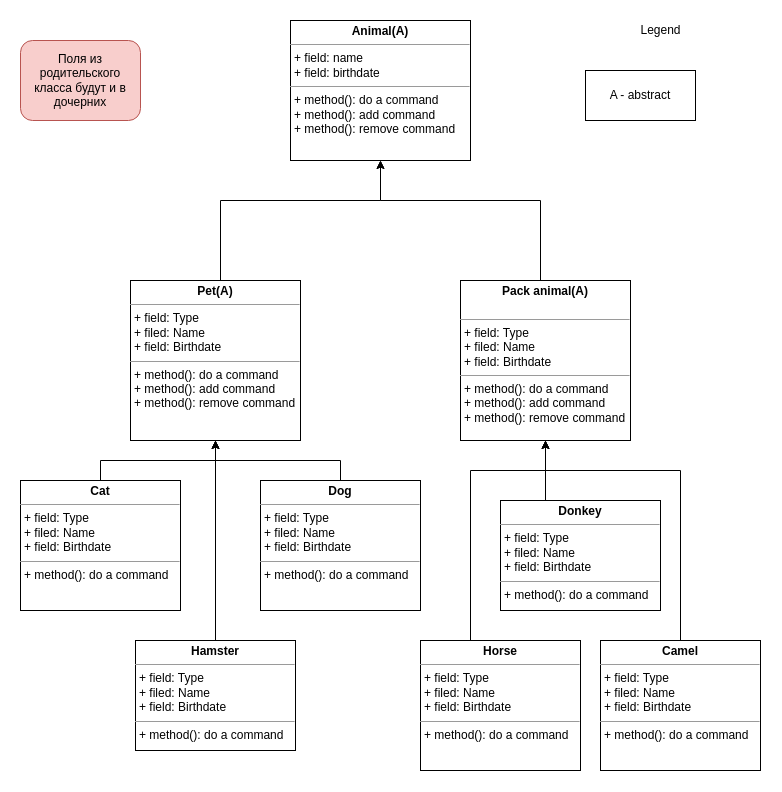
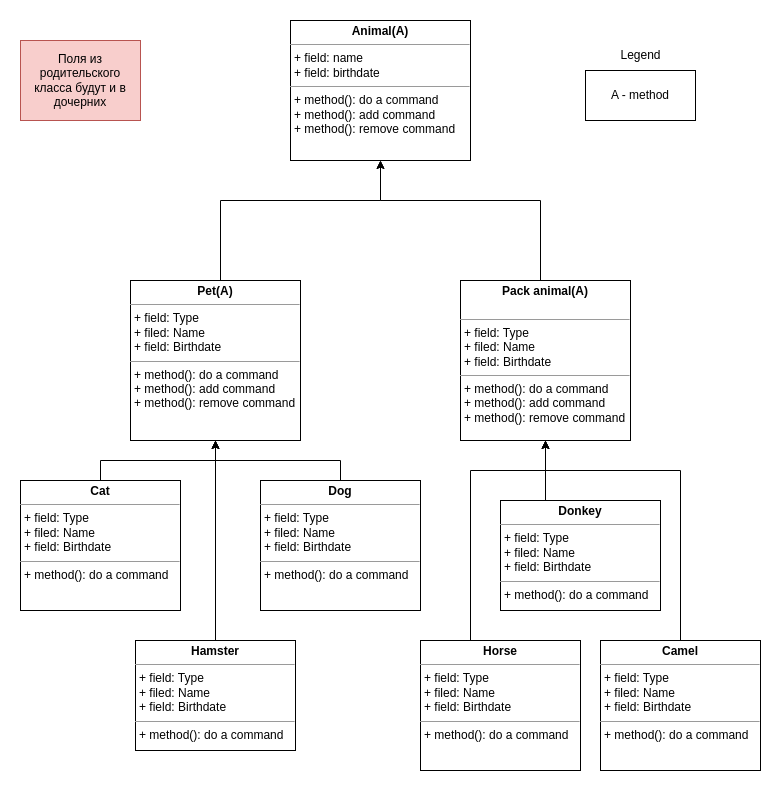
- <mxCell id="15" value="Legend" style="text;html=1;align=center;verticalAlign=middle;resizable=0;points=[];autosize=1;strokeColor=none;fillColor=none;" vertex="1" parent="1"><mxGeometry x="630" y="15" width="60" height="30" as="geometry" /></mxCell>
+ <mxCell id="15" value="Legend" style="text;html=1;align=center;verticalAlign=middle;resizable=0;points=[];autosize=1;strokeColor=none;fillColor=none;" vertex="1" parent="1"><mxGeometry x="610" y="40" width="60" height="30" as="geometry" /></mxCell>
- <mxCell id="13" value="Поля из родительского класса будут и в дочерних" style="html=1;whiteSpace=wrap;fillColor=#f8cecc;strokeColor=#b85450;rounded=1;" vertex="1" parent="1"><mxGeometry x="20" y="40" width="120" height="80" as="geometry" /></mxCell>
+ <mxCell id="13" value="Поля из родительского класса будут и в дочерних" style="html=1;whiteSpace=wrap;fillColor=#f8cecc;strokeColor=#b85450;" vertex="1" parent="1"><mxGeometry x="20" y="40" width="120" height="80" as="geometry" /></mxCell>
- <mxCell id="14" value="A - abstract" style="html=1;whiteSpace=wrap;" vertex="1" parent="1"><mxGeometry x="585" y="70" width="110" height="50" as="geometry" /></mxCell>
+ <mxCell id="14" value="A - method" style="html=1;whiteSpace=wrap;" vertex="1" parent="1"><mxGeometry x="585" y="70" width="110" height="50" as="geometry" /></mxCell>
